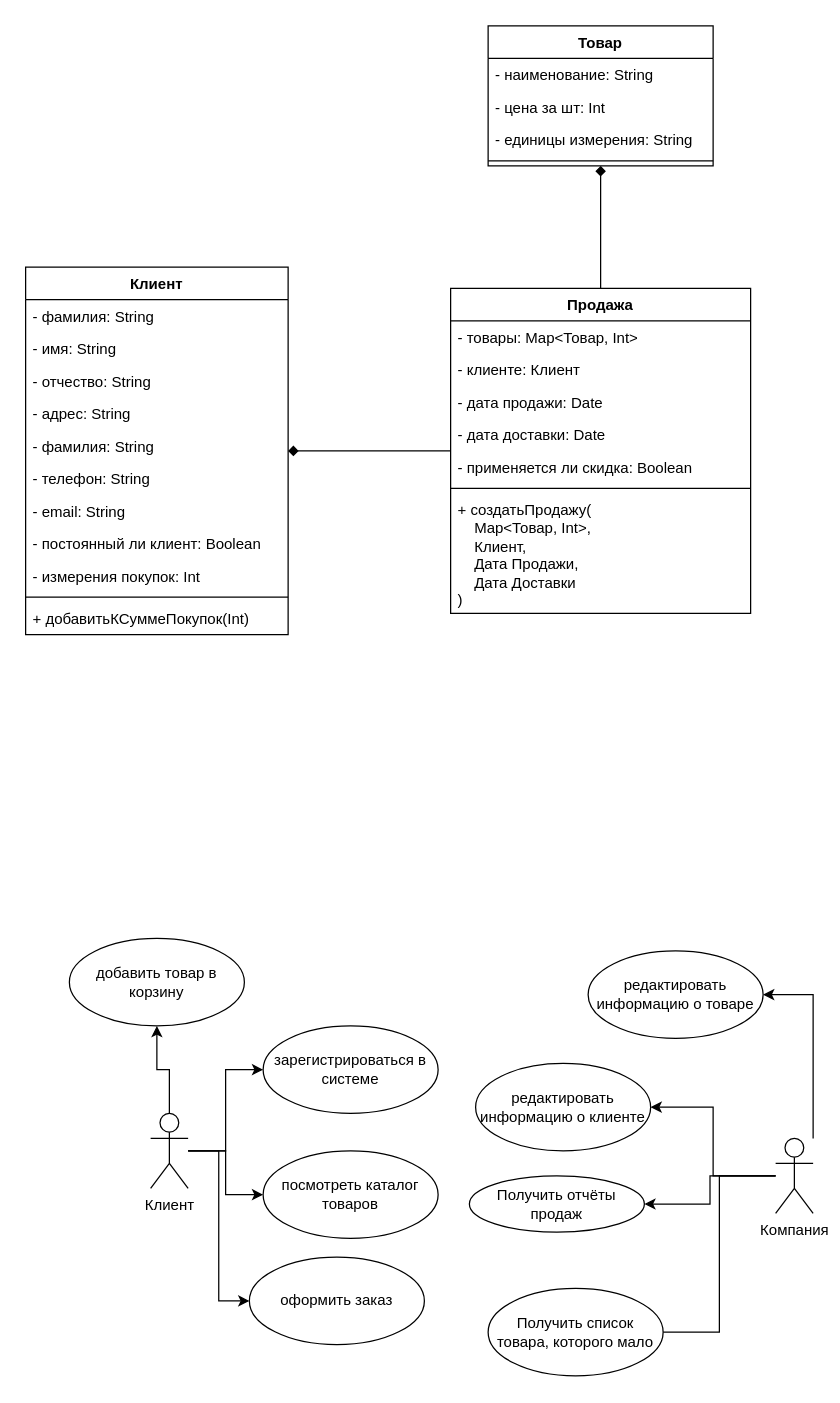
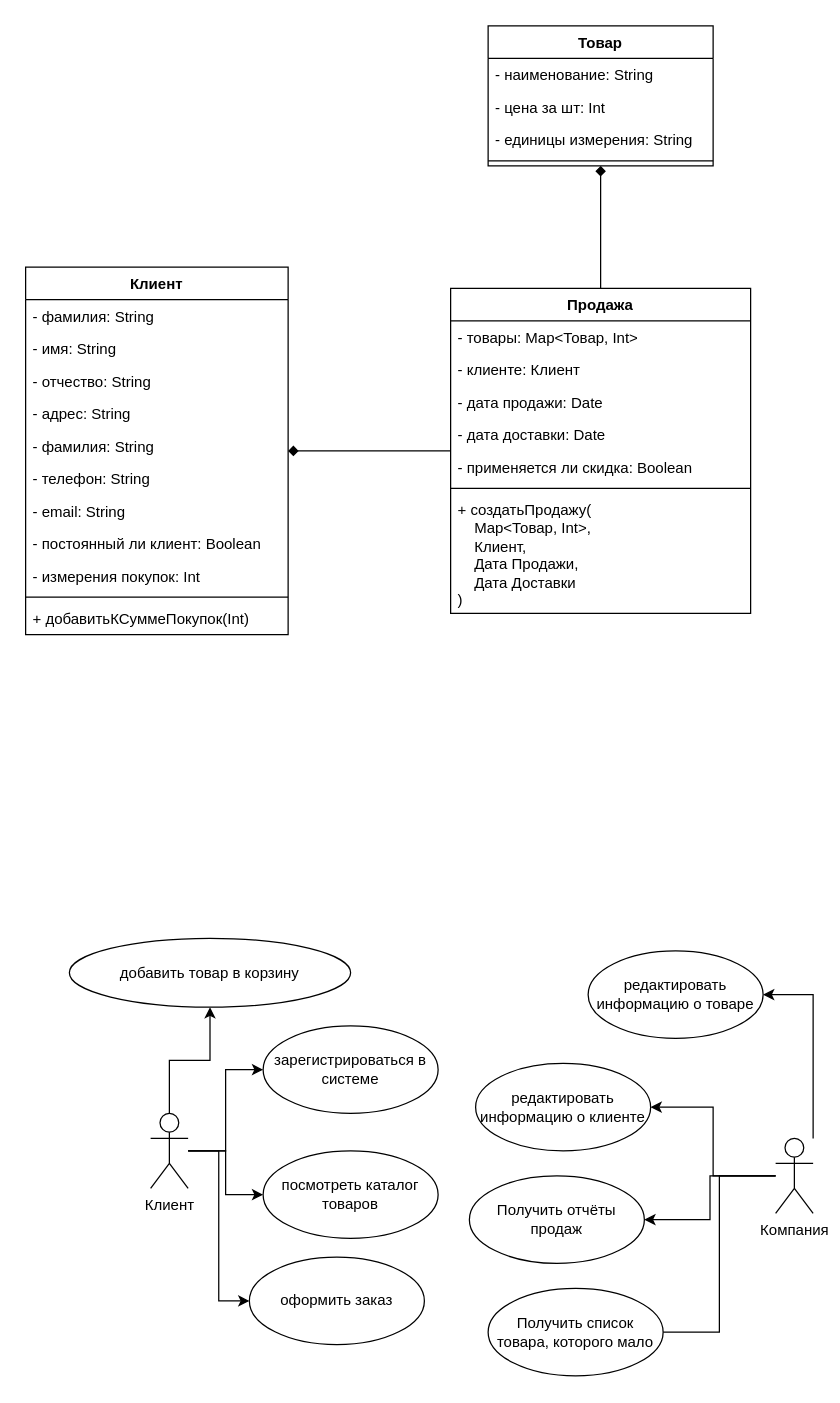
- <mxCell id="37" value="добавить товар в корзину" style="ellipse;whiteSpace=wrap;html=1;" vertex="1" parent="1"><mxGeometry x="55" y="750" width="140" height="70" as="geometry" /></mxCell>
+ <mxCell id="37" value="добавить товар в корзину" style="ellipse;whiteSpace=wrap;html=1;" vertex="1" parent="1"><mxGeometry x="55" y="750" width="225" height="55" as="geometry" /></mxCell>
- <mxCell id="45" value="Получить отчёты продаж" style="ellipse;whiteSpace=wrap;html=1;" vertex="1" parent="1"><mxGeometry x="375" y="940" width="140" height="45" as="geometry" /></mxCell>
+ <mxCell id="45" value="Получить отчёты продаж" style="ellipse;whiteSpace=wrap;html=1;" vertex="1" parent="1"><mxGeometry x="375" y="940" width="140" height="70" as="geometry" /></mxCell>
